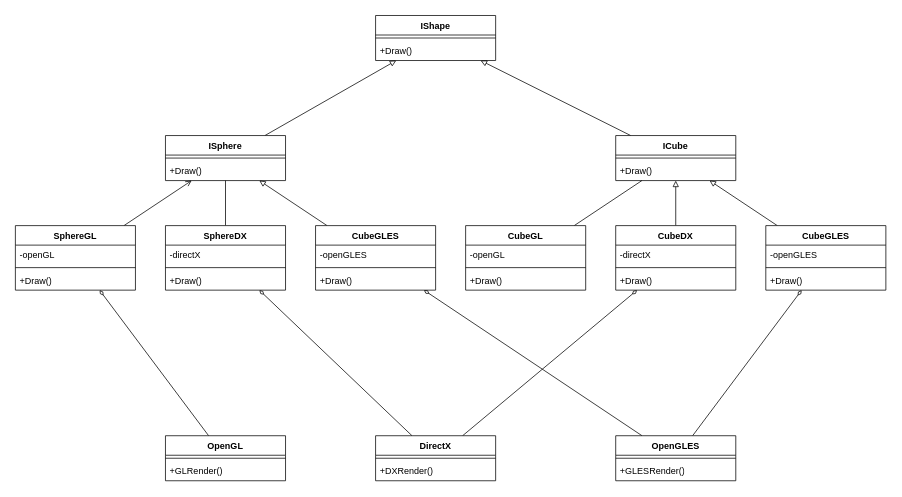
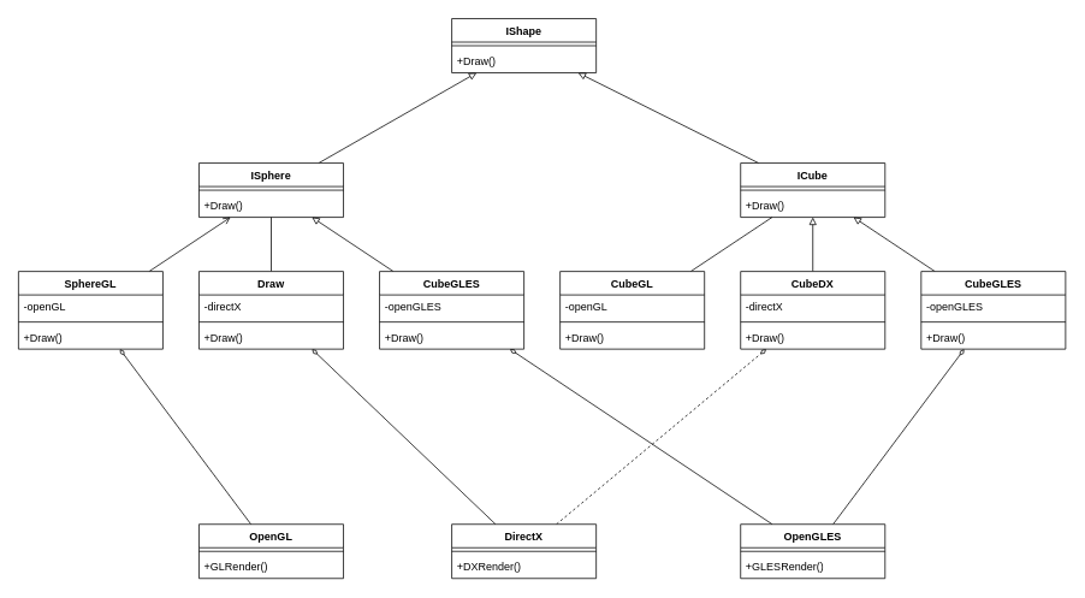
- <mxCell id="21" value="SphereDX" style="swimlane;fontStyle=1;align=center;verticalAlign=top;childLayout=stackLayout;horizontal=1;startSize=26;horizontalStack=0;resizeParent=1;resizeParentMax=0;resizeLast=0;collapsible=1;marginBottom=0;whiteSpace=wrap;html=1;" vertex="1" parent="1"><mxGeometry x="220" y="300" width="160" height="86" as="geometry" /></mxCell>
+ <mxCell id="21" value="Draw" style="swimlane;fontStyle=1;align=center;verticalAlign=top;childLayout=stackLayout;horizontal=1;startSize=26;horizontalStack=0;resizeParent=1;resizeParentMax=0;resizeLast=0;collapsible=1;marginBottom=0;whiteSpace=wrap;html=1;" vertex="1" parent="1"><mxGeometry x="220" y="300" width="160" height="86" as="geometry" /></mxCell>
- <mxCell id="11" style="edgeStyle=none;rounded=0;orthogonalLoop=1;jettySize=auto;html=1;endArrow=diamondThin;endFill=0;" edge="1" parent="1" source="12" target="38"><mxGeometry relative="1" as="geometry" /></mxCell>
+ <mxCell id="11" style="edgeStyle=none;rounded=0;orthogonalLoop=1;jettySize=auto;html=1;endArrow=diamondThin;endFill=0;dashed=1;" edge="1" parent="1" source="12" target="38"><mxGeometry relative="1" as="geometry" /></mxCell>
